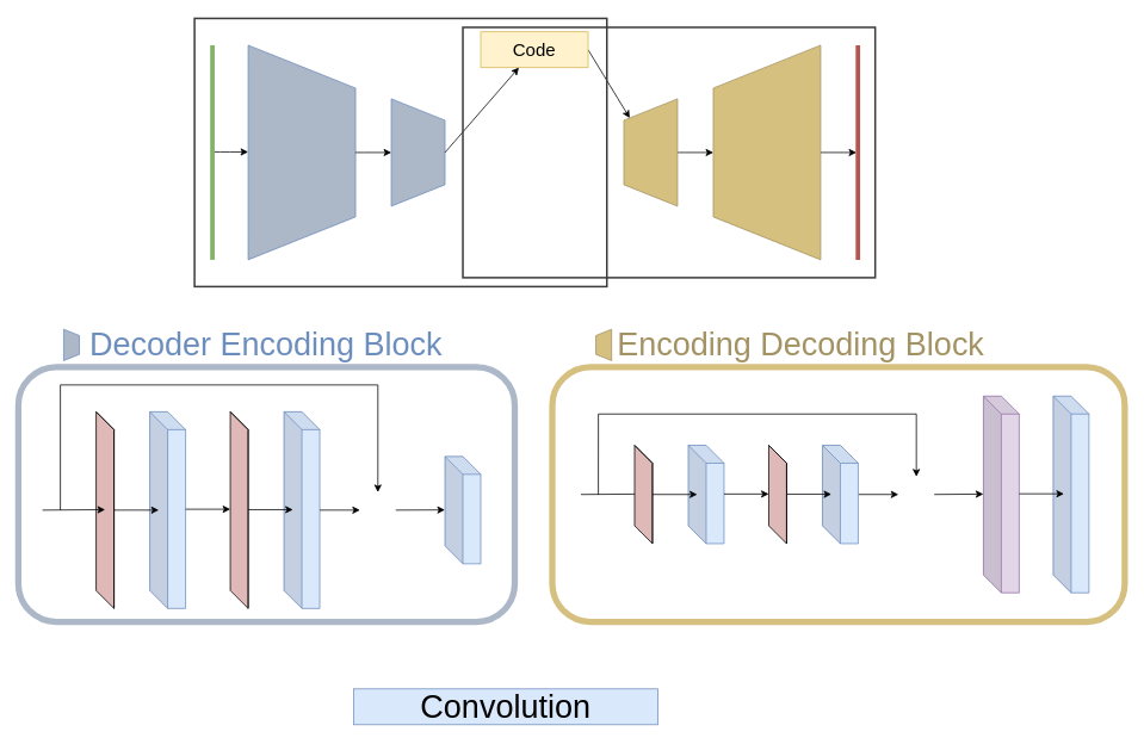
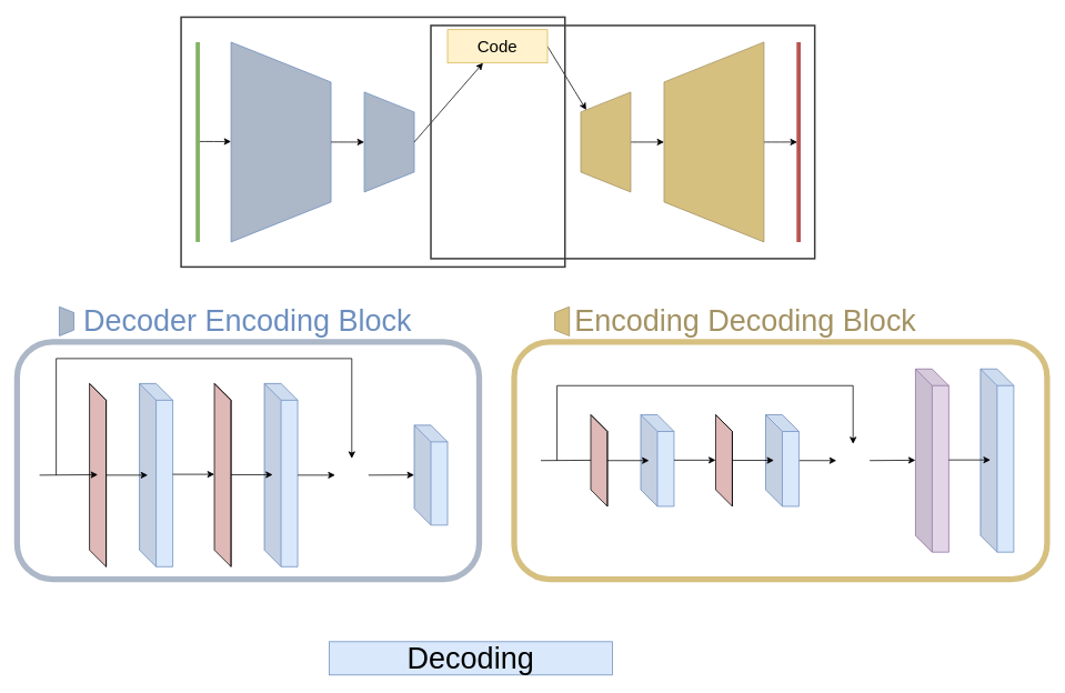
- <mxCell id="19" value="Convolution" style="text;html=1;strokeColor=#6c8ebf;fillColor=#dae8fc;align=center;verticalAlign=middle;whiteSpace=wrap;rounded=0;fontSize=36;" parent="18" vertex="1"><mxGeometry x="360" width="340" height="40" as="geometry" /></mxCell>
+ <mxCell id="19" value="Decoding" style="text;html=1;strokeColor=#6c8ebf;fillColor=#dae8fc;align=center;verticalAlign=middle;whiteSpace=wrap;rounded=0;fontSize=36;" parent="18" vertex="1"><mxGeometry x="360" width="340" height="40" as="geometry" /></mxCell>
